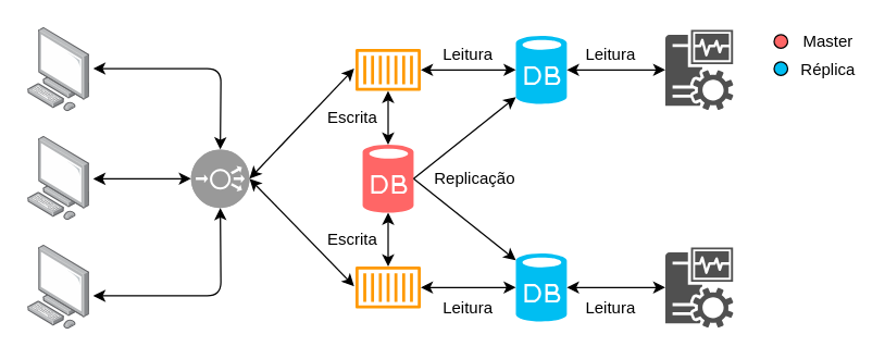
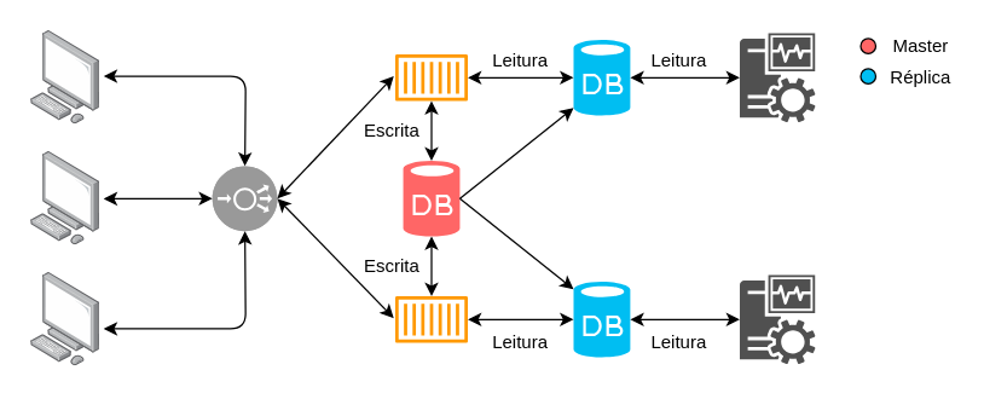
- <mxCell id="34" value="Replicação" style="text;html=1;strokeColor=none;fillColor=none;align=center;verticalAlign=middle;whiteSpace=wrap;rounded=0;" vertex="1" parent="1"><mxGeometry x="329" y="120.9" width="40" height="20" as="geometry" /></mxCell>
